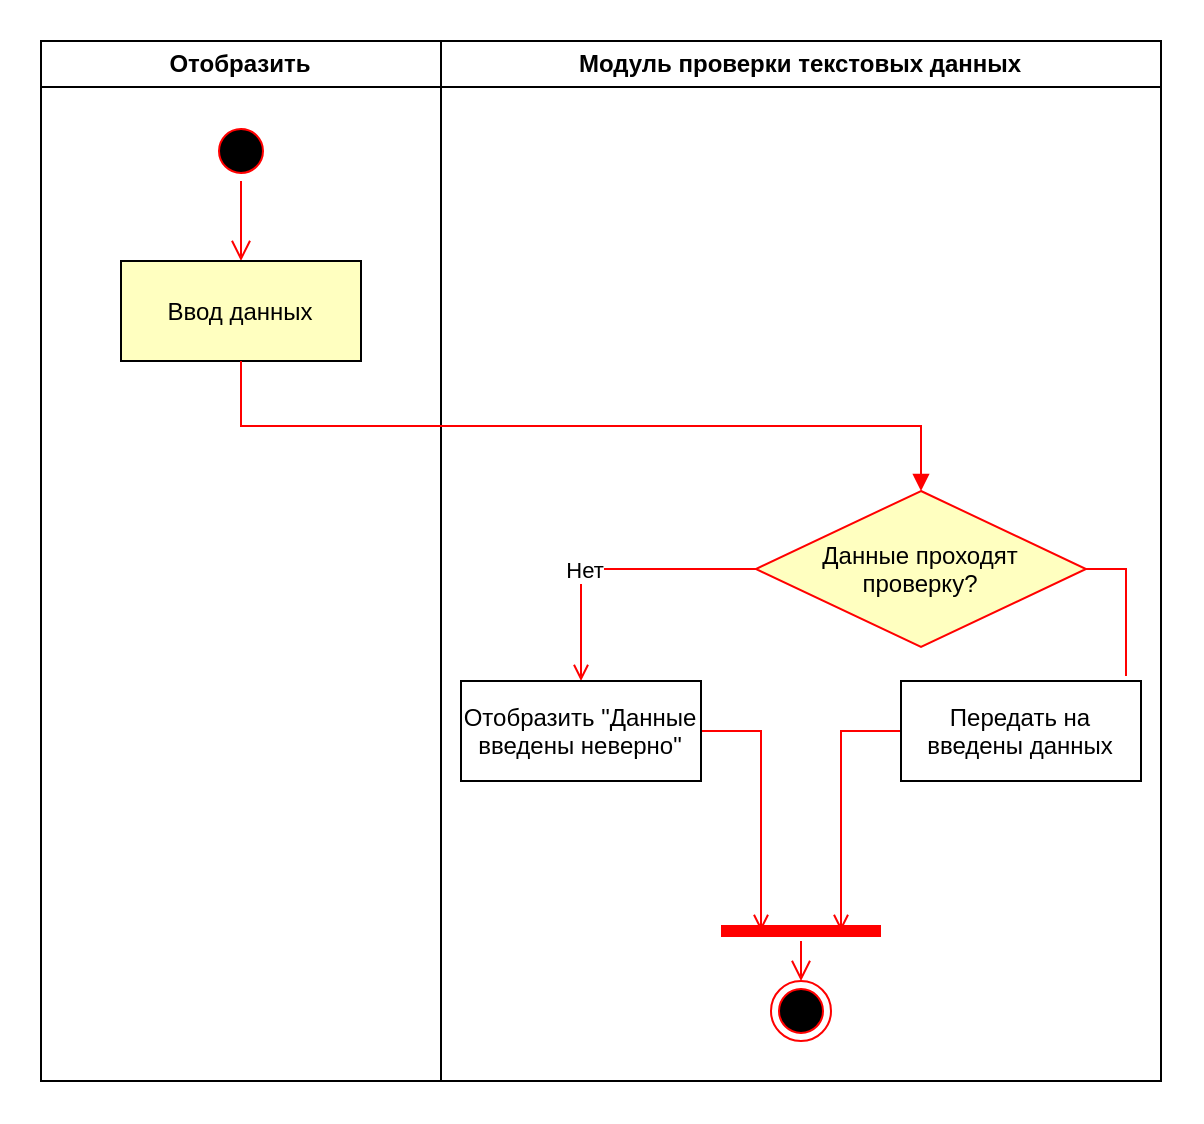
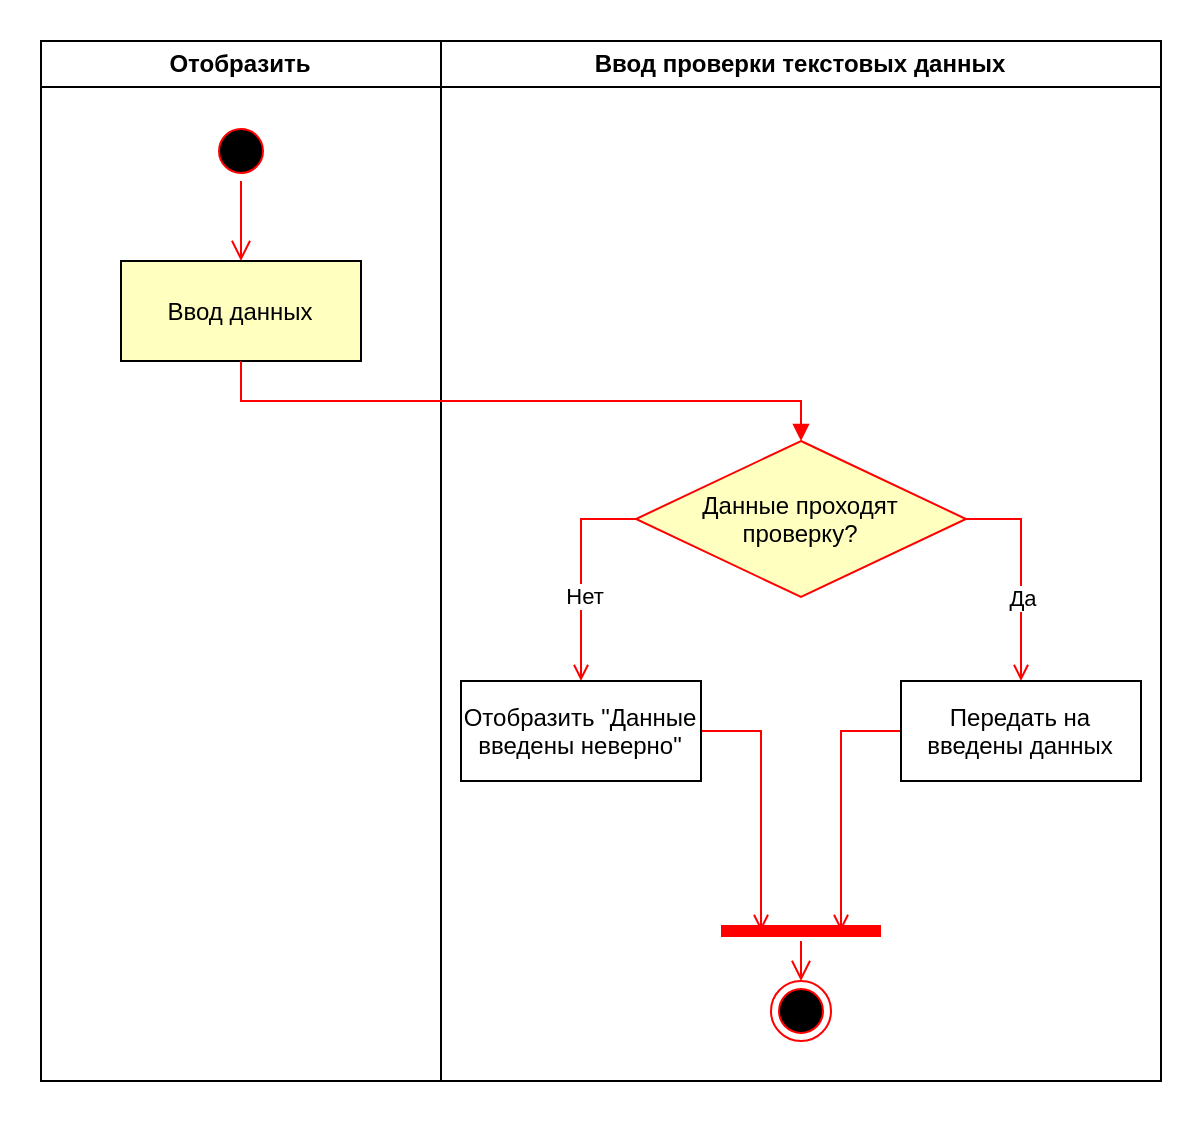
- <mxCell id="6" value="Модуль проверки текстовых данных" style="swimlane;whiteSpace=wrap" parent="1" vertex="1"><mxGeometry x="220" y="20" width="360" height="520" as="geometry" /></mxCell>
+ <mxCell id="6" value="Ввод проверки текстовых данных" style="swimlane;whiteSpace=wrap" parent="1" vertex="1"><mxGeometry x="220" y="20" width="360" height="520" as="geometry" /></mxCell>
- <mxCell id="12" value="Данные проходят&#10;проверку?" style="rhombus;fillColor=#ffffc0;strokeColor=#ff0000;" parent="6" vertex="1"><mxGeometry x="157.5" y="225" width="165" height="78" as="geometry" /></mxCell>
+ <mxCell id="12" value="Данные проходят&#10;проверку?" style="rhombus;fillColor=#ffffc0;strokeColor=#ff0000;" parent="6" vertex="1"><mxGeometry x="97.5" y="200" width="165" height="78" as="geometry" /></mxCell>
